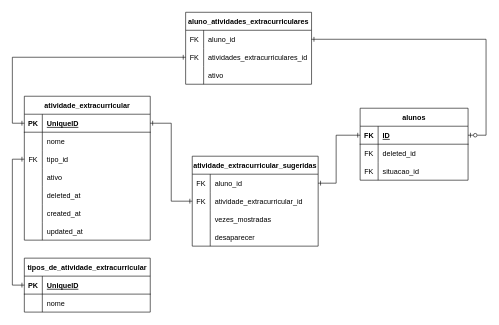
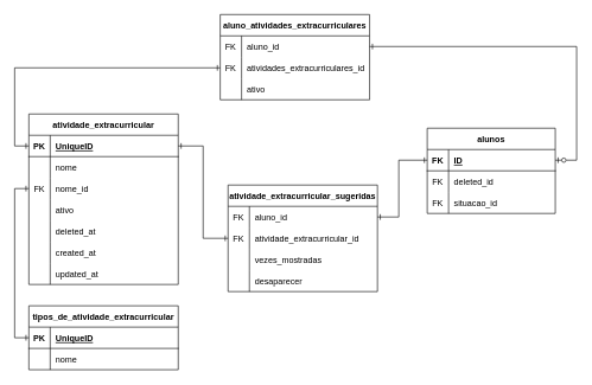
- <mxCell id="18" value="tipo_id" style="shape=partialRectangle;connectable=0;fillColor=none;top=0;left=0;bottom=0;right=0;align=left;spacingLeft=6;overflow=hidden;" vertex="1" parent="16"><mxGeometry x="30" width="180" height="30" as="geometry"><mxRectangle width="180" height="30" as="alternateBounds" /></mxGeometry></mxCell>
+ <mxCell id="18" value="nome_id" style="shape=partialRectangle;connectable=0;fillColor=none;top=0;left=0;bottom=0;right=0;align=left;spacingLeft=6;overflow=hidden;" vertex="1" parent="16"><mxGeometry x="30" width="180" height="30" as="geometry"><mxRectangle width="180" height="30" as="alternateBounds" /></mxGeometry></mxCell>
